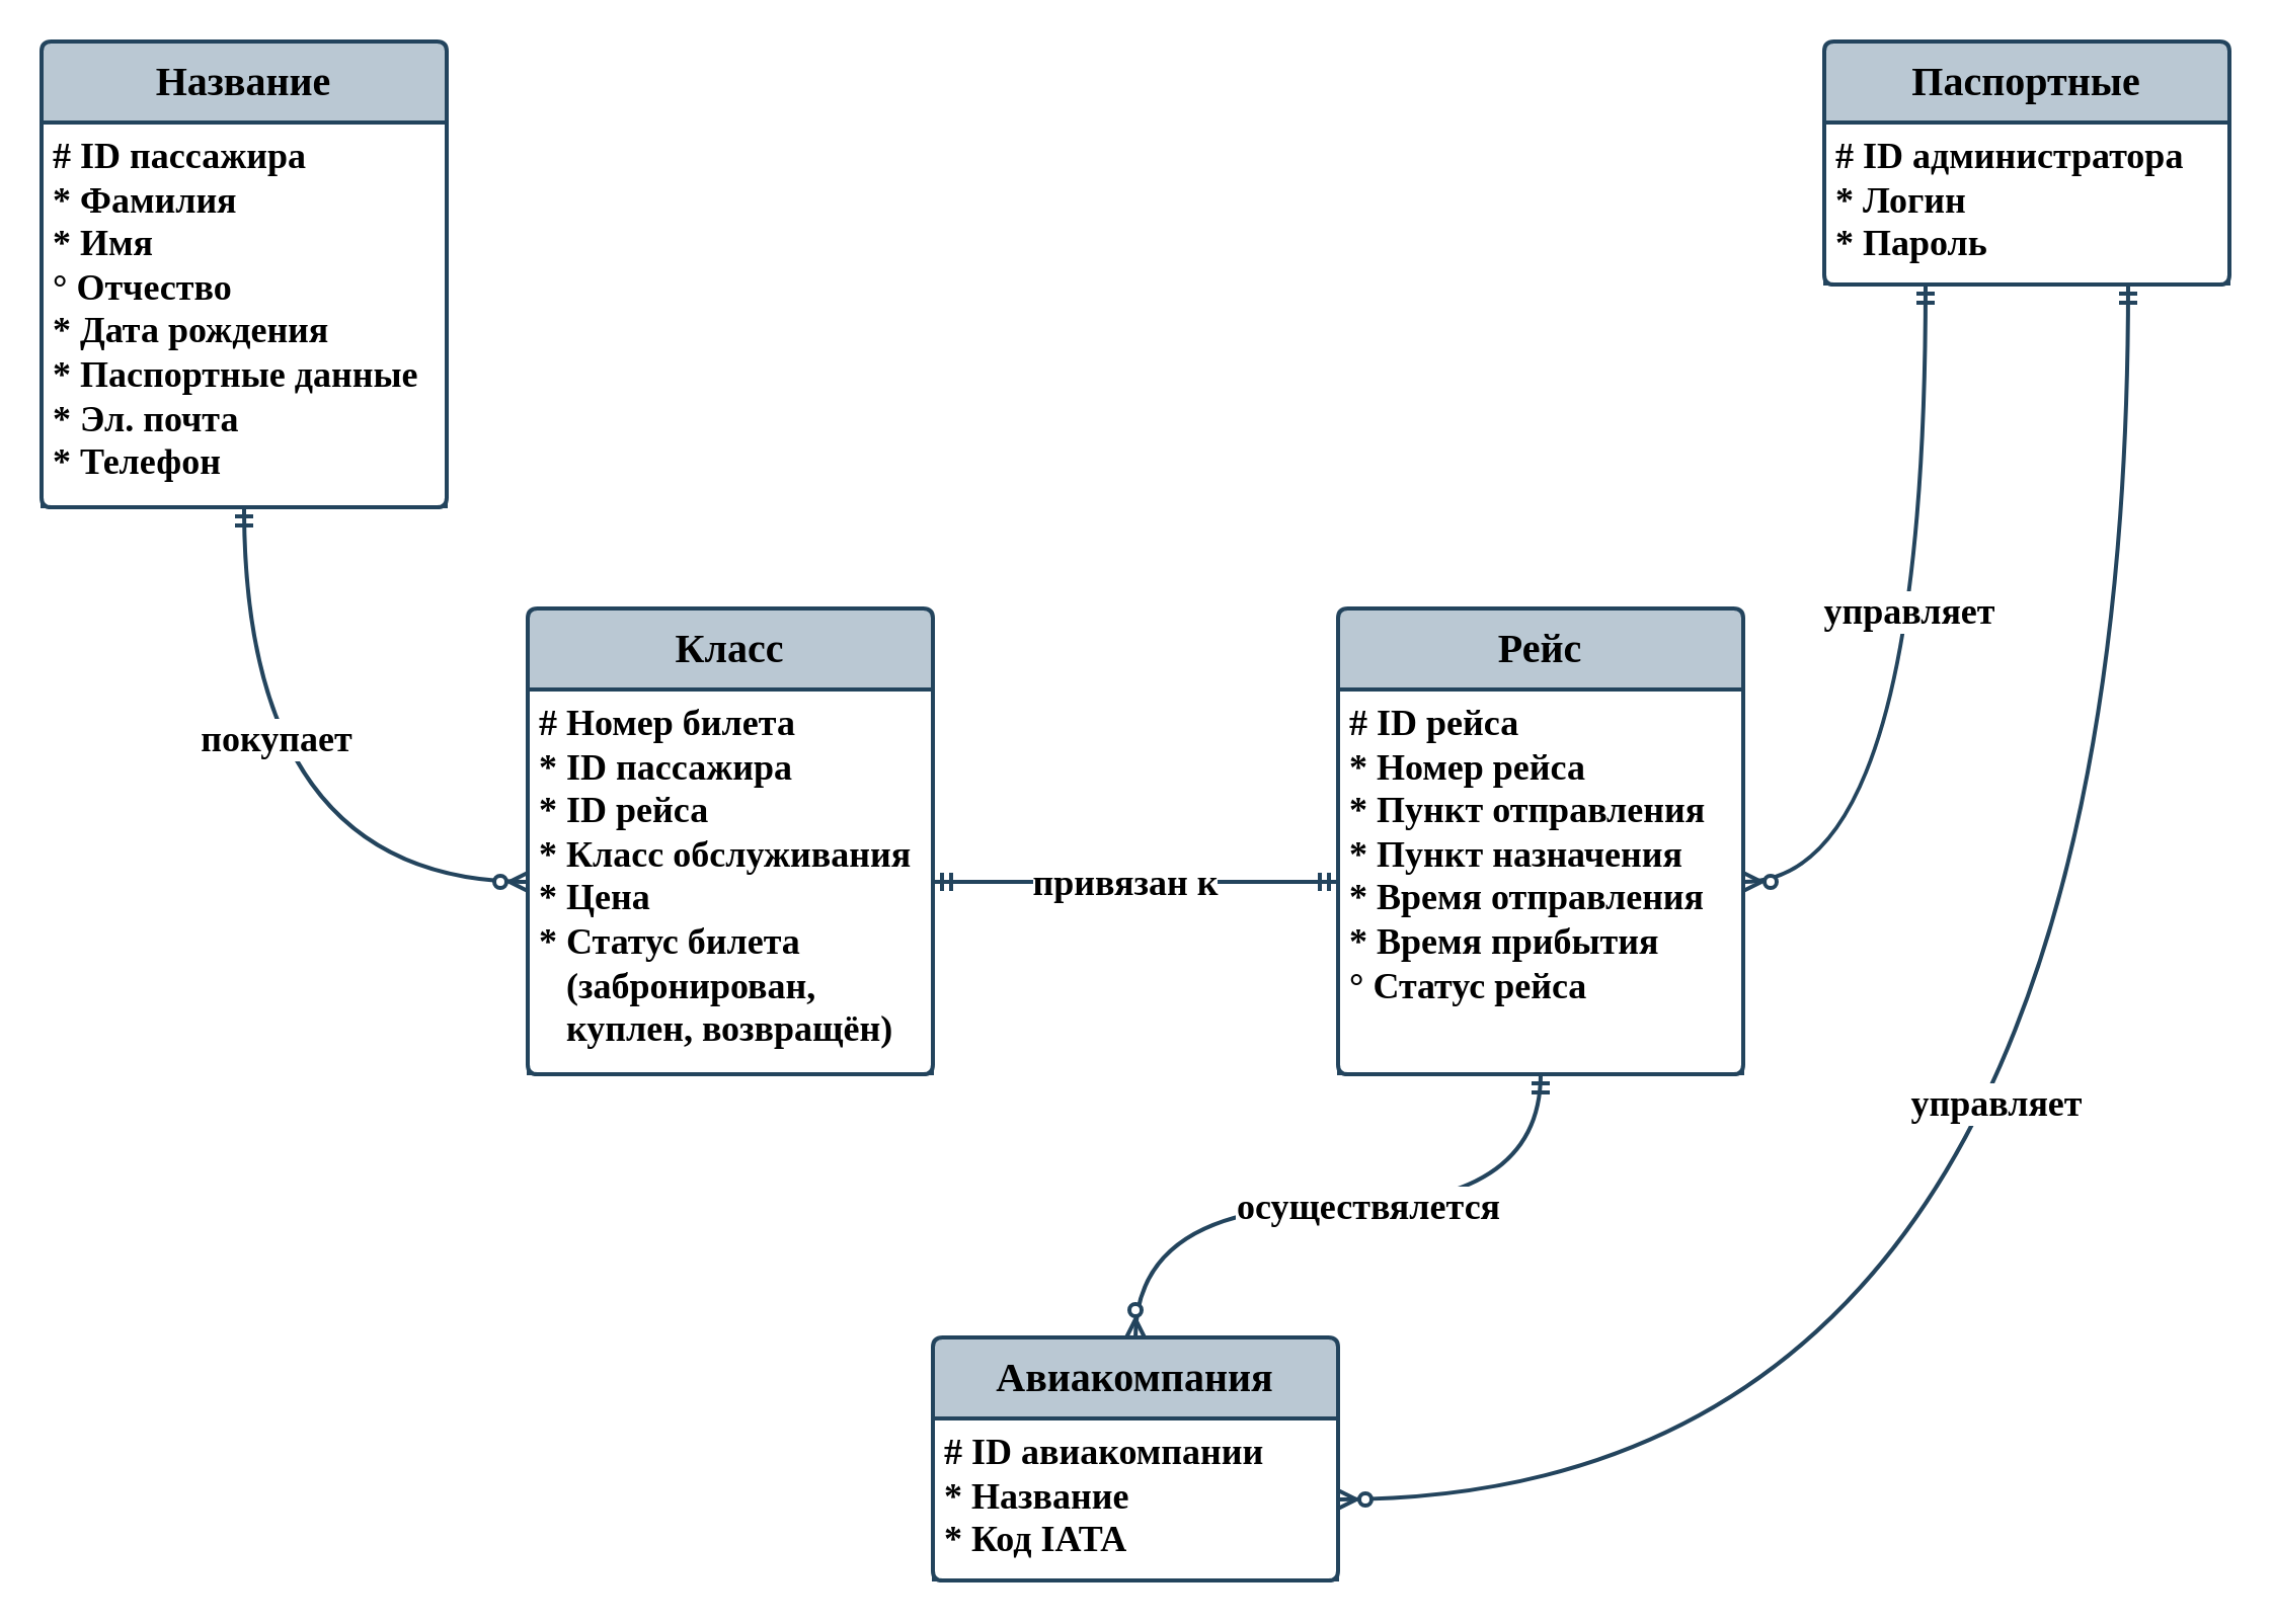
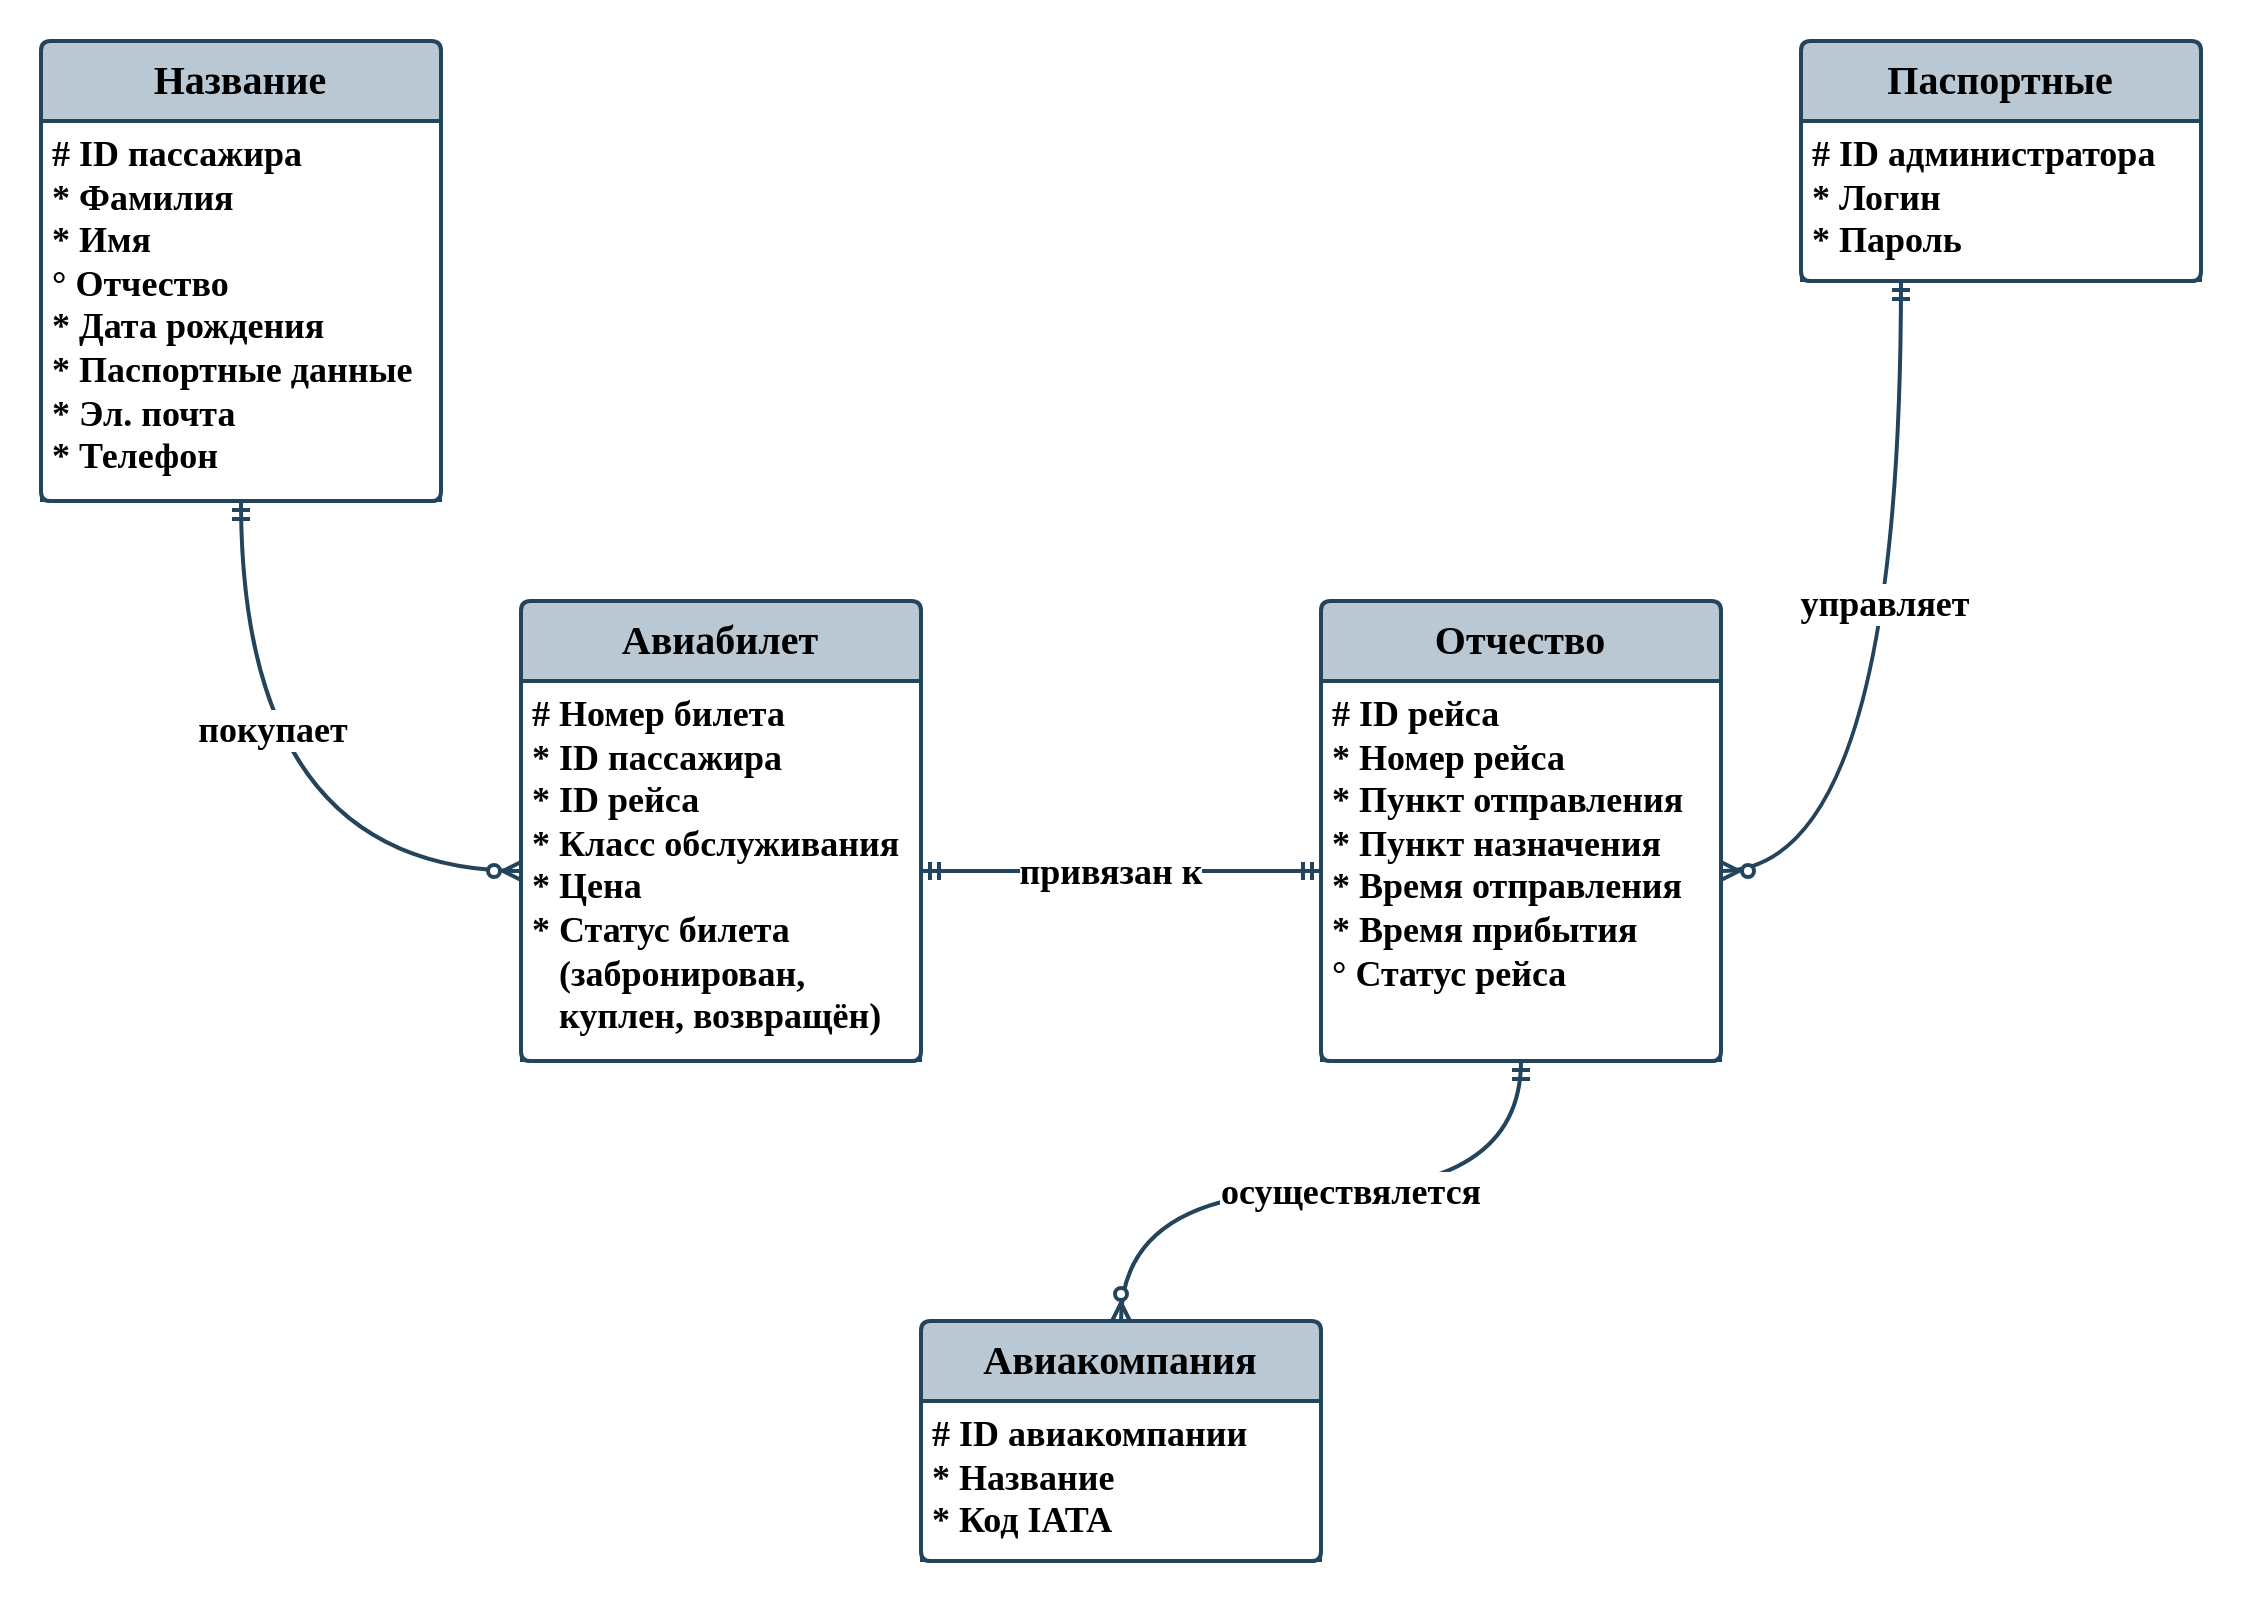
- <mxCell id="4" value="&lt;font style=&quot;font-size: 20px;&quot;&gt;Класс&lt;/font&gt;" style="swimlane;childLayout=stackLayout;horizontal=1;startSize=40;horizontalStack=0;rounded=1;fontSize=18;fontStyle=1;strokeWidth=2;resizeParent=0;resizeLast=1;shadow=0;dashed=0;align=center;arcSize=4;whiteSpace=wrap;html=1;fontFamily=Times New Roman;fillColor=#bac8d3;strokeColor=#23445d;" vertex="1" parent="1"><mxGeometry x="260" y="300" width="200" height="230" as="geometry" /></mxCell>
+ <mxCell id="4" value="&lt;font style=&quot;font-size: 20px;&quot;&gt;Авиабилет&lt;/font&gt;" style="swimlane;childLayout=stackLayout;horizontal=1;startSize=40;horizontalStack=0;rounded=1;fontSize=18;fontStyle=1;strokeWidth=2;resizeParent=0;resizeLast=1;shadow=0;dashed=0;align=center;arcSize=4;whiteSpace=wrap;html=1;fontFamily=Times New Roman;fillColor=#bac8d3;strokeColor=#23445d;" vertex="1" parent="1"><mxGeometry x="260" y="300" width="200" height="230" as="geometry" /></mxCell>
- <mxCell id="6" value="&lt;font style=&quot;font-size: 20px;&quot;&gt;Рейс&lt;/font&gt;" style="swimlane;childLayout=stackLayout;horizontal=1;startSize=40;horizontalStack=0;rounded=1;fontSize=18;fontStyle=1;strokeWidth=2;resizeParent=0;resizeLast=1;shadow=0;dashed=0;align=center;arcSize=4;whiteSpace=wrap;html=1;fontFamily=Times New Roman;fillColor=#bac8d3;strokeColor=#23445d;" vertex="1" parent="1"><mxGeometry x="660" y="300" width="200" height="230" as="geometry" /></mxCell>
+ <mxCell id="6" value="&lt;font style=&quot;font-size: 20px;&quot;&gt;Отчество&lt;/font&gt;" style="swimlane;childLayout=stackLayout;horizontal=1;startSize=40;horizontalStack=0;rounded=1;fontSize=18;fontStyle=1;strokeWidth=2;resizeParent=0;resizeLast=1;shadow=0;dashed=0;align=center;arcSize=4;whiteSpace=wrap;html=1;fontFamily=Times New Roman;fillColor=#bac8d3;strokeColor=#23445d;" vertex="1" parent="1"><mxGeometry x="660" y="300" width="200" height="230" as="geometry" /></mxCell>
- <mxCell id="20" value="" style="edgeStyle=orthogonalEdgeStyle;fontSize=12;html=1;endArrow=ERzeroToMany;startArrow=ERmandOne;rounded=0;exitX=0.75;exitY=1;exitDx=0;exitDy=0;entryX=1;entryY=0.5;entryDx=0;entryDy=0;elbow=vertical;curved=1;strokeWidth=2;fillColor=#bac8d3;strokeColor=#23445d;" edge="1" parent="1" source="9" target="11"><mxGeometry width="100" height="100" relative="1" as="geometry"><mxPoint x="550" y="400" as="sourcePoint" /><mxPoint x="650" y="300" as="targetPoint" /></mxGeometry></mxCell>
- <mxCell id="21" value="управляет" style="edgeLabel;html=1;align=center;verticalAlign=middle;resizable=0;points=[];fontFamily=Times New Roman;fontSize=18;fontStyle=1" vertex="1" connectable="0" parent="20"><mxGeometry x="-0.184" y="-66" relative="1" as="geometry"><mxPoint as="offset" /></mxGeometry></mxCell>
